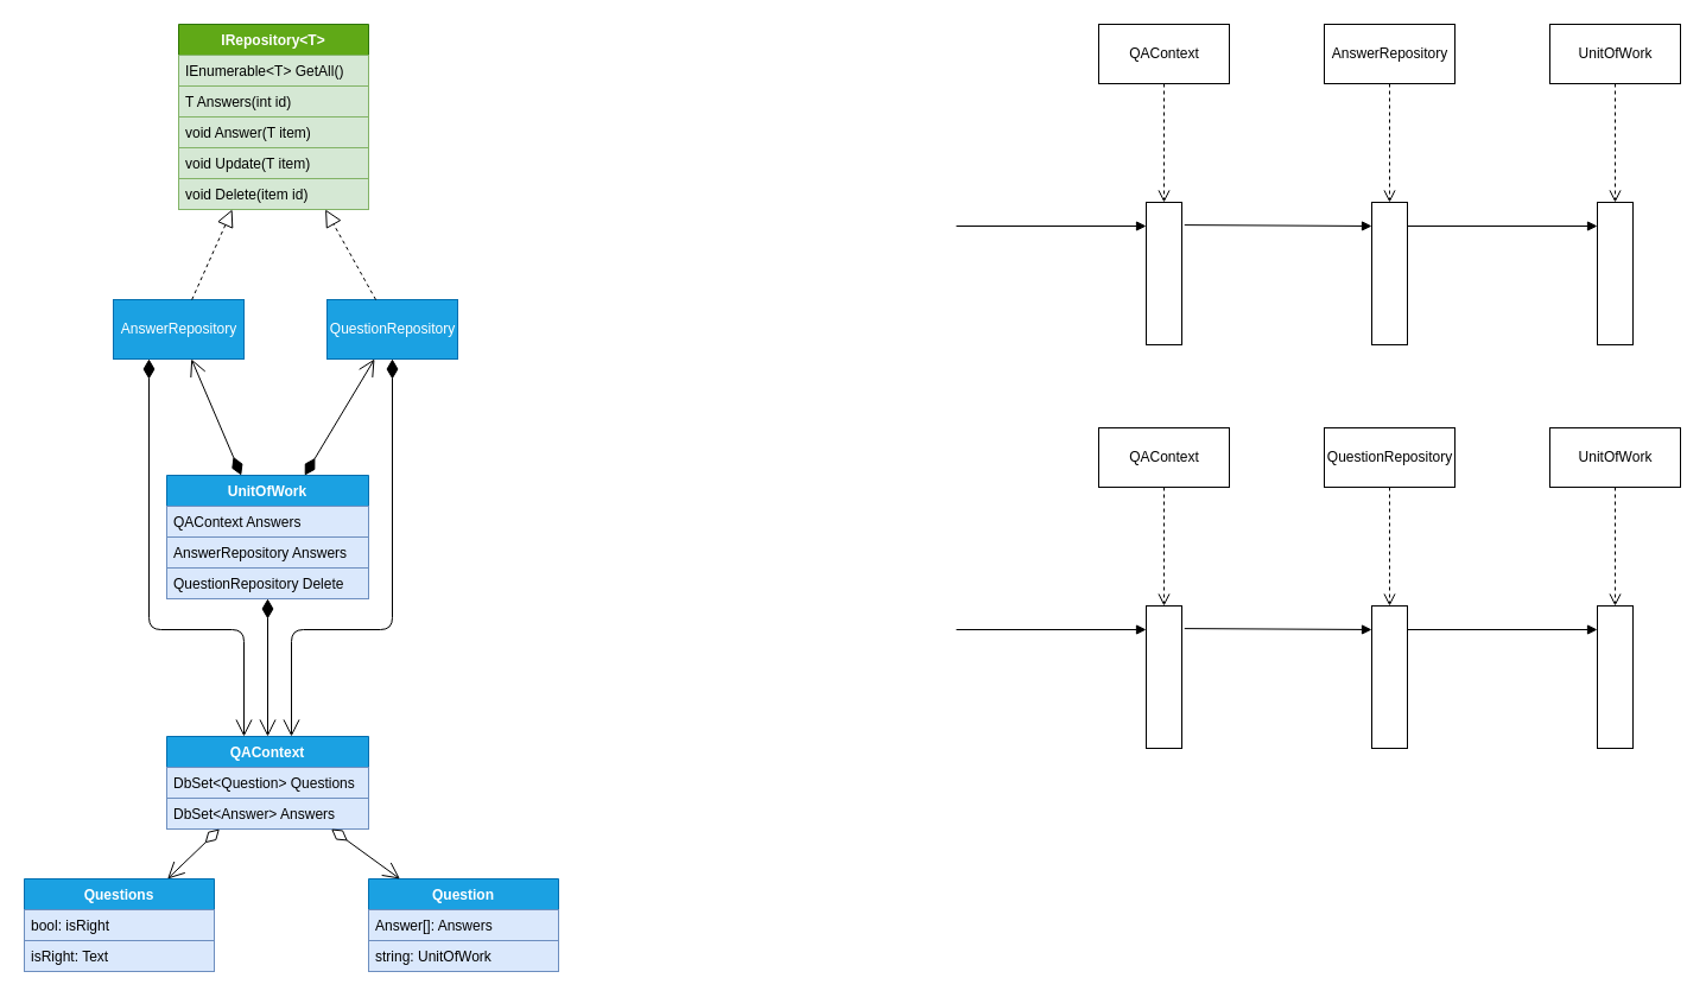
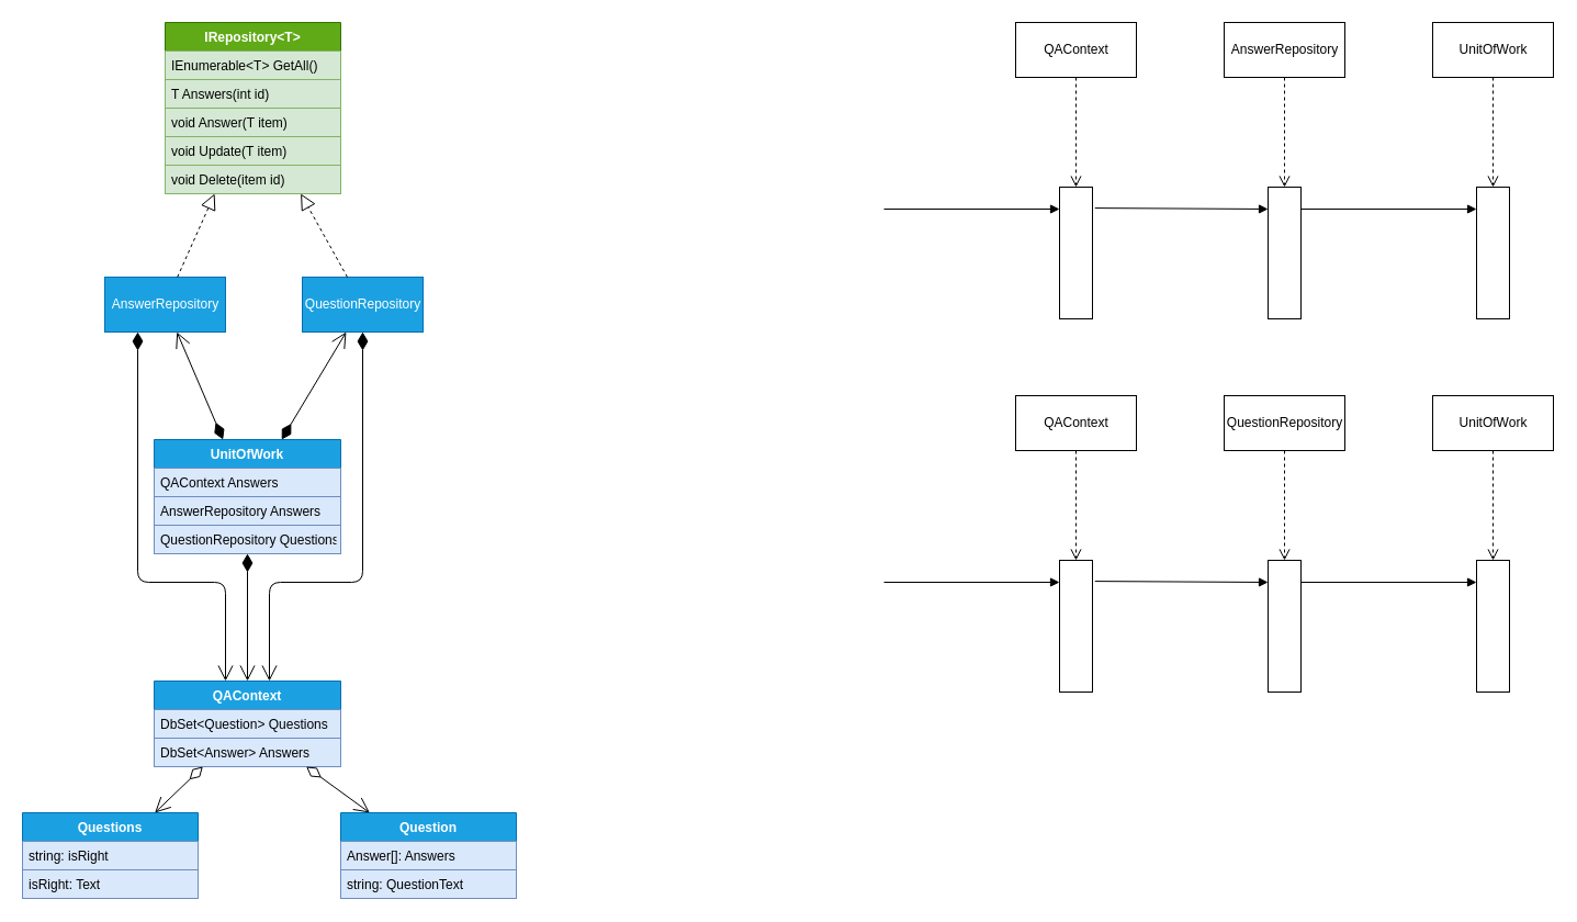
- <mxCell id="14" value="QuestionRepository Delete" style="text;strokeColor=#6c8ebf;fillColor=#dae8fc;align=left;verticalAlign=top;spacingLeft=4;spacingRight=4;overflow=hidden;rotatable=0;points=[[0,0.5],[1,0.5]];portConstraint=eastwest;" parent="11" vertex="1"><mxGeometry y="78" width="170" height="26" as="geometry" /></mxCell>
+ <mxCell id="14" value="QuestionRepository Questions" style="text;strokeColor=#6c8ebf;fillColor=#dae8fc;align=left;verticalAlign=top;spacingLeft=4;spacingRight=4;overflow=hidden;rotatable=0;points=[[0,0.5],[1,0.5]];portConstraint=eastwest;" parent="11" vertex="1"><mxGeometry y="78" width="170" height="26" as="geometry" /></mxCell>
- <mxCell id="19" value="bool: isRight" style="text;strokeColor=#6c8ebf;fillColor=#dae8fc;align=left;verticalAlign=top;spacingLeft=4;spacingRight=4;overflow=hidden;rotatable=0;points=[[0,0.5],[1,0.5]];portConstraint=eastwest;" parent="18" vertex="1"><mxGeometry y="26" width="160" height="26" as="geometry" /></mxCell>
+ <mxCell id="19" value="string: isRight" style="text;strokeColor=#6c8ebf;fillColor=#dae8fc;align=left;verticalAlign=top;spacingLeft=4;spacingRight=4;overflow=hidden;rotatable=0;points=[[0,0.5],[1,0.5]];portConstraint=eastwest;" parent="18" vertex="1"><mxGeometry y="26" width="160" height="26" as="geometry" /></mxCell>
- <mxCell id="17" value="string: UnitOfWork" style="text;strokeColor=#6c8ebf;fillColor=#dae8fc;align=left;verticalAlign=top;spacingLeft=4;spacingRight=4;overflow=hidden;rotatable=0;points=[[0,0.5],[1,0.5]];portConstraint=eastwest;" parent="15" vertex="1"><mxGeometry y="52" width="160" height="26" as="geometry" /></mxCell>
+ <mxCell id="17" value="string: QuestionText" style="text;strokeColor=#6c8ebf;fillColor=#dae8fc;align=left;verticalAlign=top;spacingLeft=4;spacingRight=4;overflow=hidden;rotatable=0;points=[[0,0.5],[1,0.5]];portConstraint=eastwest;" parent="15" vertex="1"><mxGeometry y="52" width="160" height="26" as="geometry" /></mxCell>
